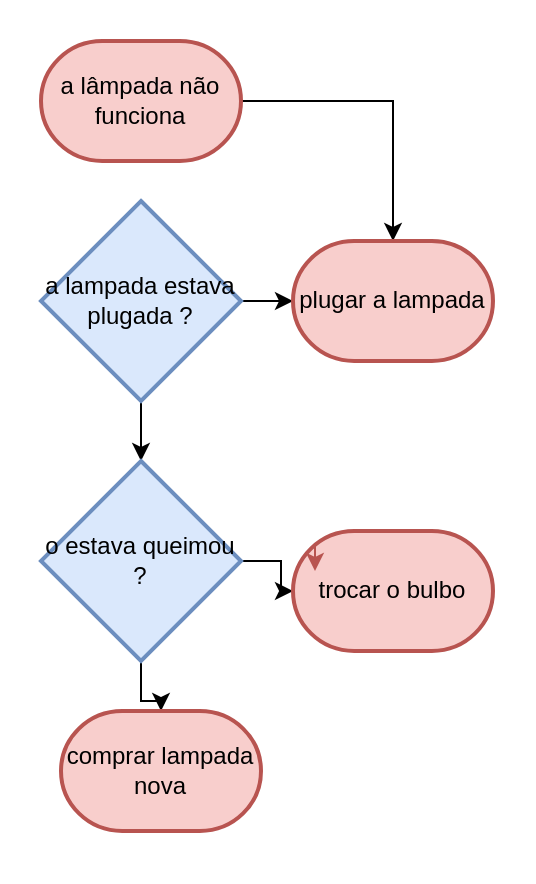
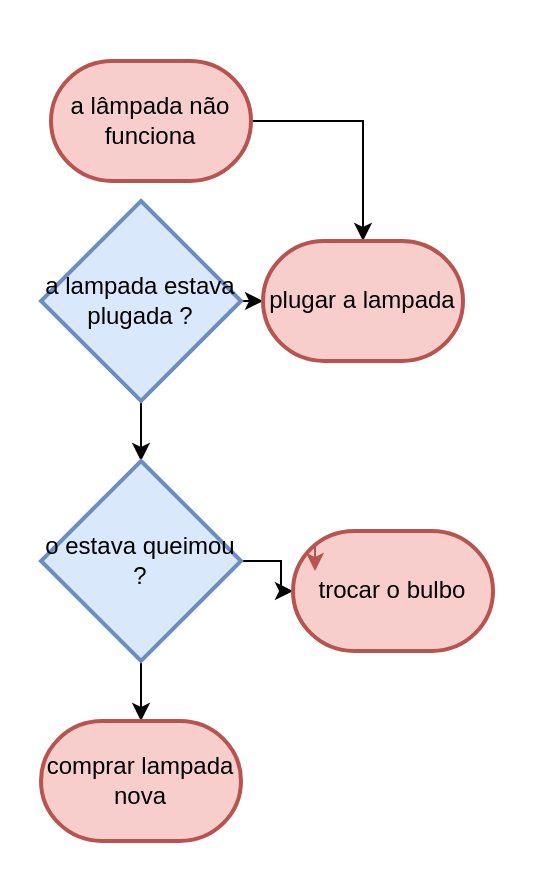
- <mxCell id="3" value="a lâmpada não funciona" style="strokeWidth=2;html=1;shape=mxgraph.flowchart.terminator;whiteSpace=wrap;fillColor=#f8cecc;strokeColor=#b85450;" parent="1" vertex="1"><mxGeometry x="20" y="20" width="100" height="60" as="geometry" /></mxCell>
+ <mxCell id="3" value="a lâmpada não funciona" style="strokeWidth=2;html=1;shape=mxgraph.flowchart.terminator;whiteSpace=wrap;fillColor=#f8cecc;strokeColor=#b85450;" parent="1" vertex="1"><mxGeometry x="25" y="30" width="100" height="60" as="geometry" /></mxCell>
- <mxCell id="11" value="plugar a lampada" style="strokeWidth=2;html=1;shape=mxgraph.flowchart.terminator;whiteSpace=wrap;fillColor=#f8cecc;strokeColor=#b85450;" parent="1" vertex="1"><mxGeometry x="146" y="120" width="100" height="60" as="geometry" /></mxCell>
+ <mxCell id="11" value="plugar a lampada" style="strokeWidth=2;html=1;shape=mxgraph.flowchart.terminator;whiteSpace=wrap;fillColor=#f8cecc;strokeColor=#b85450;" parent="1" vertex="1"><mxGeometry x="131" y="120" width="100" height="60" as="geometry" /></mxCell>
- <mxCell id="10" value="comprar lampada nova" style="strokeWidth=2;html=1;shape=mxgraph.flowchart.terminator;whiteSpace=wrap;fillColor=#f8cecc;strokeColor=#b85450;" parent="1" vertex="1"><mxGeometry x="30" y="355" width="100" height="60" as="geometry" /></mxCell>
+ <mxCell id="10" value="comprar lampada nova" style="strokeWidth=2;html=1;shape=mxgraph.flowchart.terminator;whiteSpace=wrap;fillColor=#f8cecc;strokeColor=#b85450;" parent="1" vertex="1"><mxGeometry x="20" y="360" width="100" height="60" as="geometry" /></mxCell>
